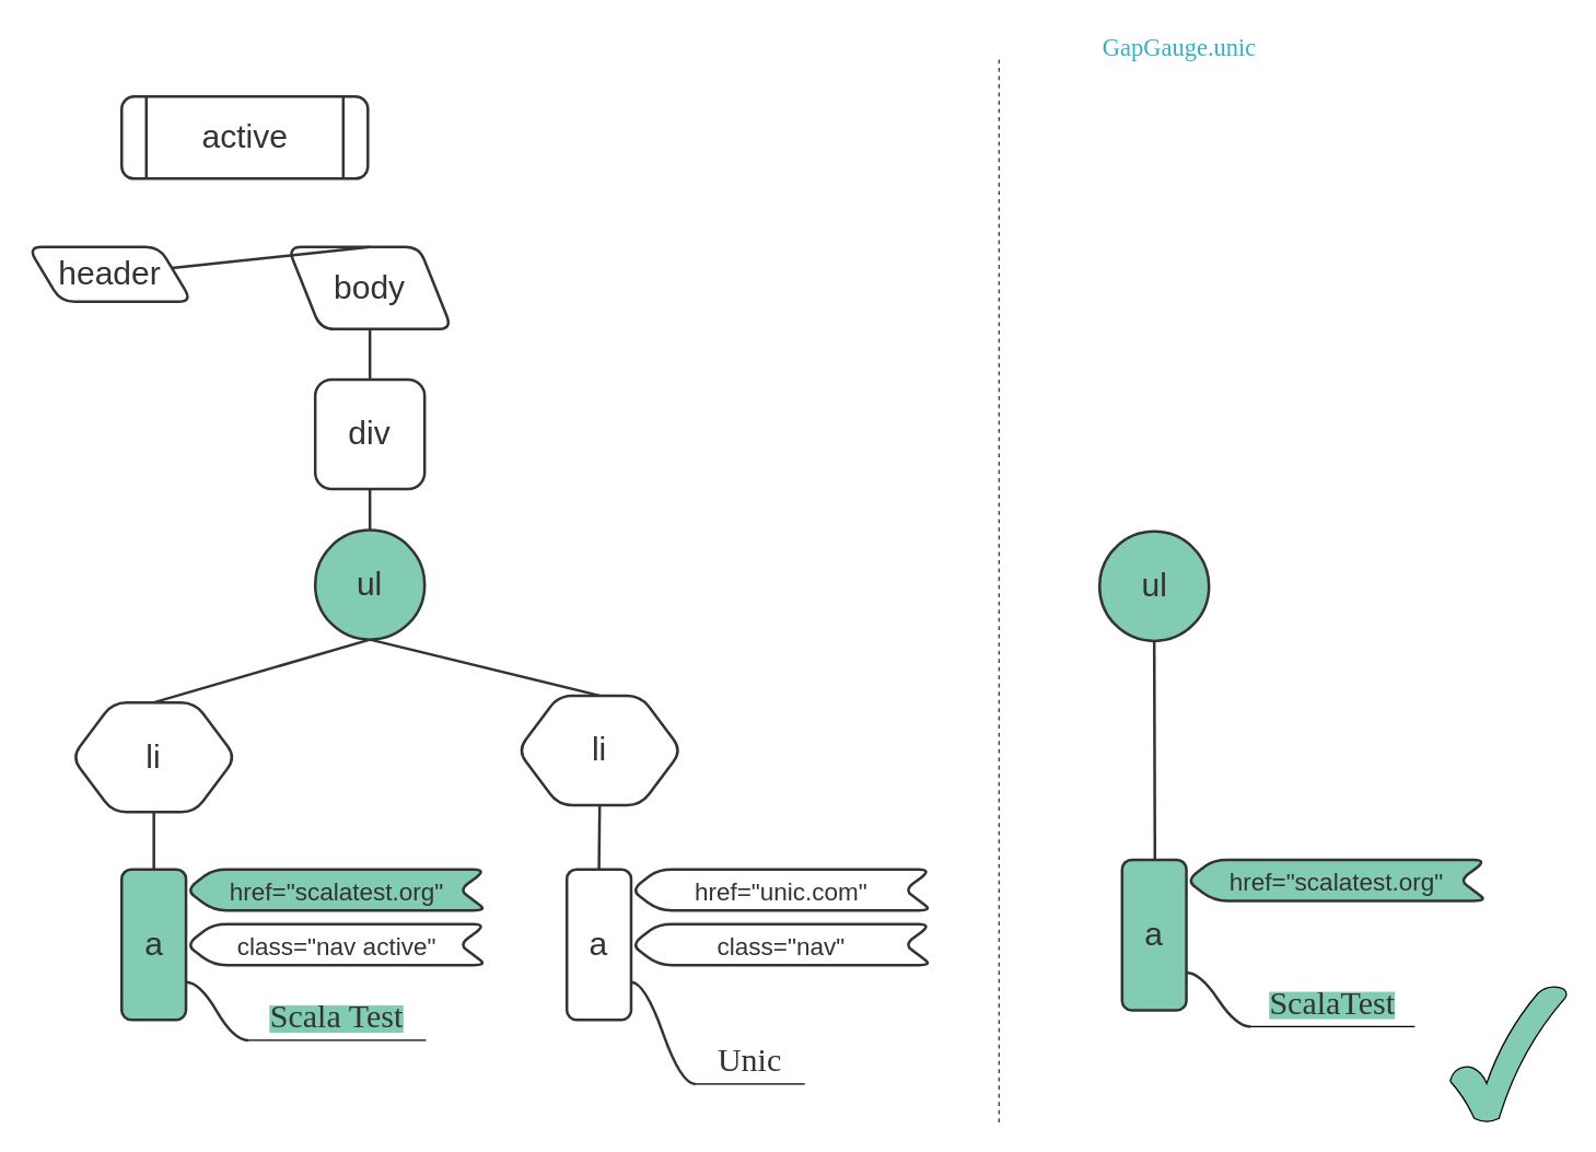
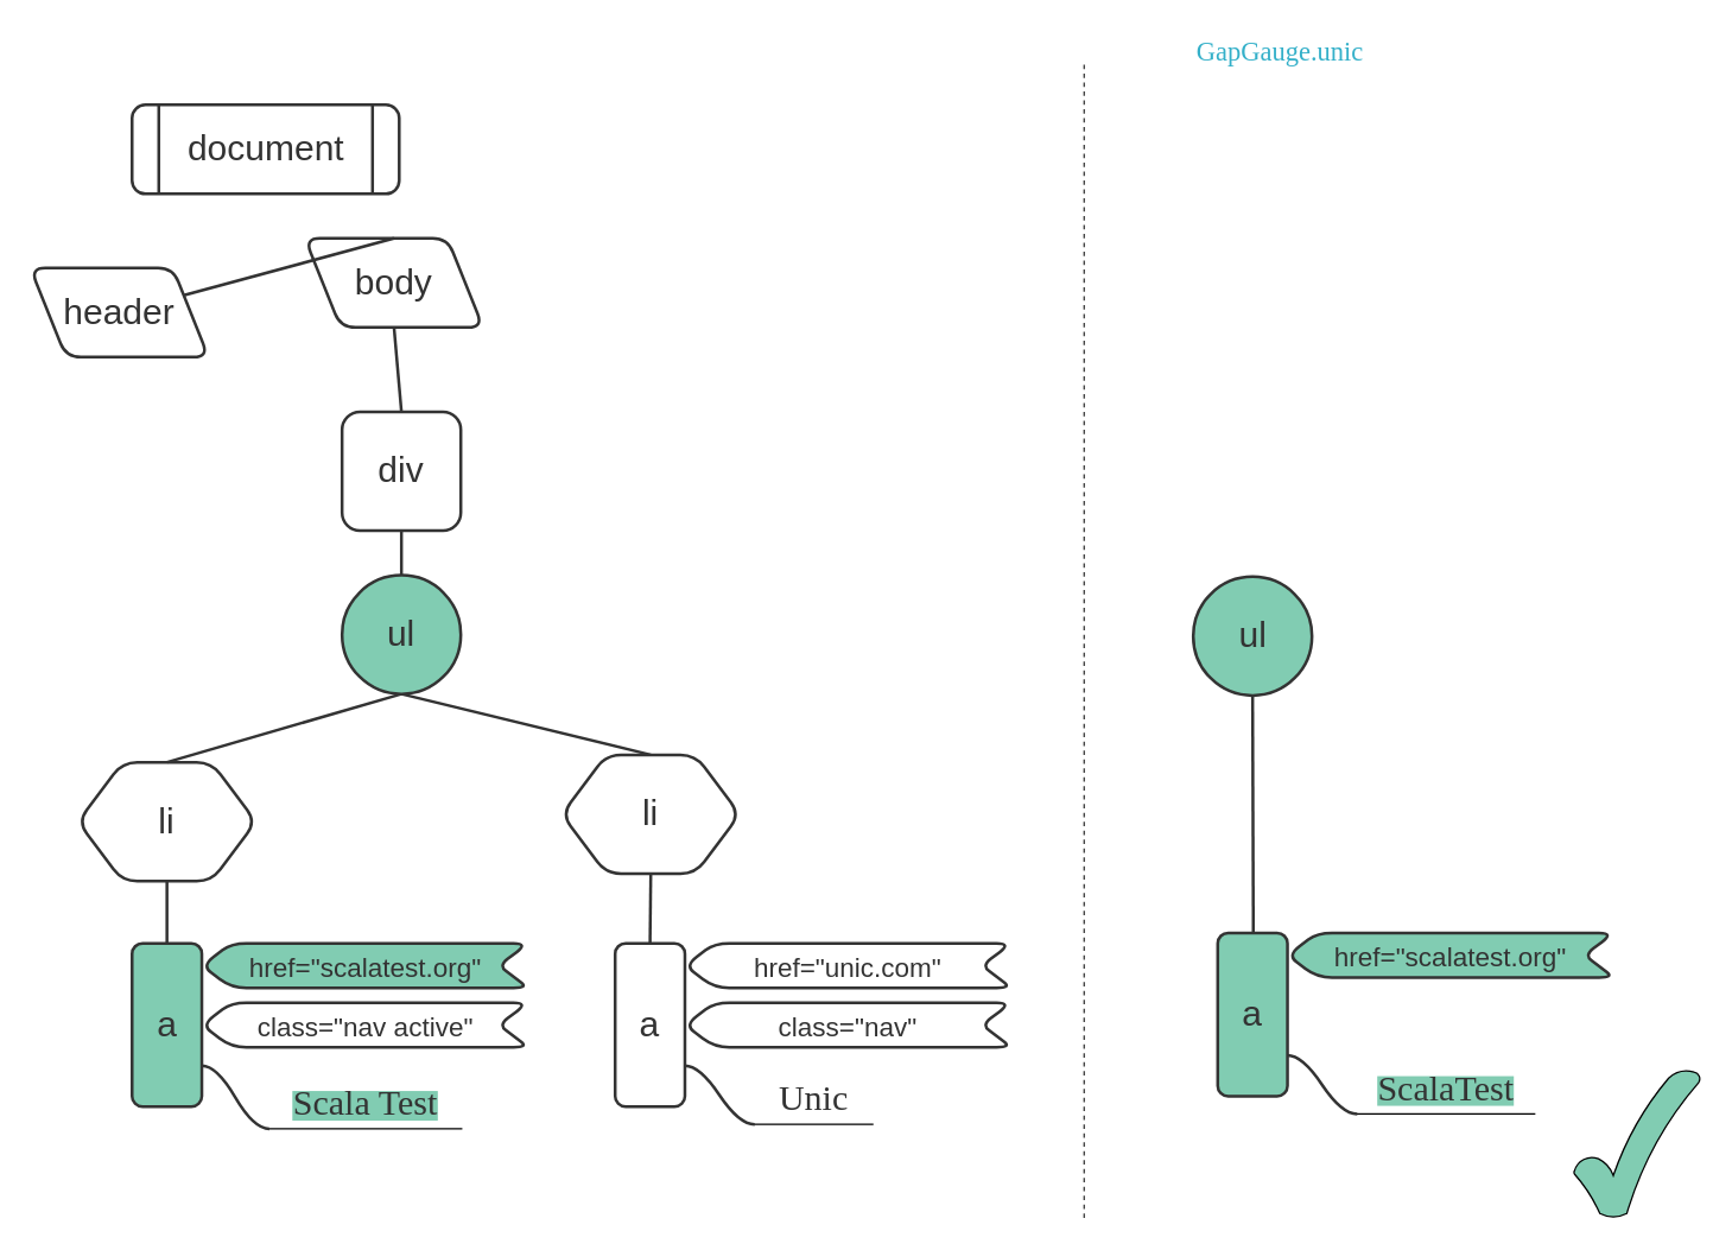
- <mxCell id="13" value="active" style="shape=process;whiteSpace=wrap;html=1;backgroundOutline=1;fontFamily=Helvetica;fontSize=24;verticalAlign=middle;strokeColor=#333333;fontColor=#333333;strokeWidth=2;rounded=1;" parent="1" vertex="1"><mxGeometry x="88.5" y="70" width="180" height="60" as="geometry" /></mxCell>
+ <mxCell id="13" value="document" style="shape=process;whiteSpace=wrap;html=1;backgroundOutline=1;fontFamily=Helvetica;fontSize=24;verticalAlign=middle;strokeColor=#333333;fontColor=#333333;strokeWidth=2;rounded=1;" parent="1" vertex="1"><mxGeometry x="88.5" y="70" width="180" height="60" as="geometry" /></mxCell>
- <mxCell id="12" value="header" style="shape=parallelogram;perimeter=parallelogramPerimeter;whiteSpace=wrap;html=1;fontFamily=Helvetica;fontSize=24;strokeColor=#333333;fontColor=#333333;strokeWidth=2;rounded=1;flipV=1;" parent="1" vertex="1"><mxGeometry x="20" y="180" width="120" height="40" as="geometry" /></mxCell>
+ <mxCell id="12" value="header" style="shape=parallelogram;perimeter=parallelogramPerimeter;whiteSpace=wrap;html=1;fontFamily=Helvetica;fontSize=24;strokeColor=#333333;fontColor=#333333;strokeWidth=2;rounded=1;flipV=1;" parent="1" vertex="1"><mxGeometry x="20" y="180" width="120" height="60" as="geometry" /></mxCell>
- <mxCell id="17" value="body" style="shape=parallelogram;perimeter=parallelogramPerimeter;whiteSpace=wrap;html=1;fontFamily=Helvetica;fontSize=24;strokeColor=#333333;fontColor=#333333;strokeWidth=2;rounded=1;direction=east;flipV=1;" parent="1" vertex="1"><mxGeometry x="210" y="180" width="120" height="60" as="geometry" /></mxCell>
+ <mxCell id="17" value="body" style="shape=parallelogram;perimeter=parallelogramPerimeter;whiteSpace=wrap;html=1;fontFamily=Helvetica;fontSize=24;strokeColor=#333333;fontColor=#333333;strokeWidth=2;rounded=1;direction=east;flipV=1;" parent="1" vertex="1"><mxGeometry x="205" y="160" width="120" height="60" as="geometry" /></mxCell>
- <mxCell id="32" value="&lt;font style=&quot;font-size: 24px&quot; face=&quot;Times New Roman&quot; color=&quot;#333333&quot;&gt;Unic&lt;/font&gt;" style="whiteSpace=wrap;html=1;shape=partialRectangle;top=0;left=0;bottom=1;right=0;points=[[0,1],[1,1]];strokeColor=#000000;fillColor=none;align=center;verticalAlign=bottom;routingCenterY=0.5;snapToPoint=1;container=1;recursiveResize=0;autosize=1;treeFolding=1;rounded=1;labelBackgroundColor=none;fontFamily=Lucida Console;fontSize=18;fontColor=#34b0c9;" parent="28" vertex="1"><mxGeometry x="93.5" y="127" width="80" height="30" as="geometry" /></mxCell>
+ <mxCell id="32" value="&lt;font style=&quot;font-size: 24px&quot; face=&quot;Times New Roman&quot; color=&quot;#333333&quot;&gt;Unic&lt;/font&gt;" style="whiteSpace=wrap;html=1;shape=partialRectangle;top=0;left=0;bottom=1;right=0;points=[[0,1],[1,1]];strokeColor=#000000;fillColor=none;align=center;verticalAlign=bottom;routingCenterY=0.5;snapToPoint=1;container=1;recursiveResize=0;autosize=1;treeFolding=1;rounded=1;labelBackgroundColor=none;fontFamily=Lucida Console;fontSize=18;fontColor=#34b0c9;" parent="28" vertex="1"><mxGeometry x="93.5" y="92" width="80" height="30" as="geometry" /></mxCell>
